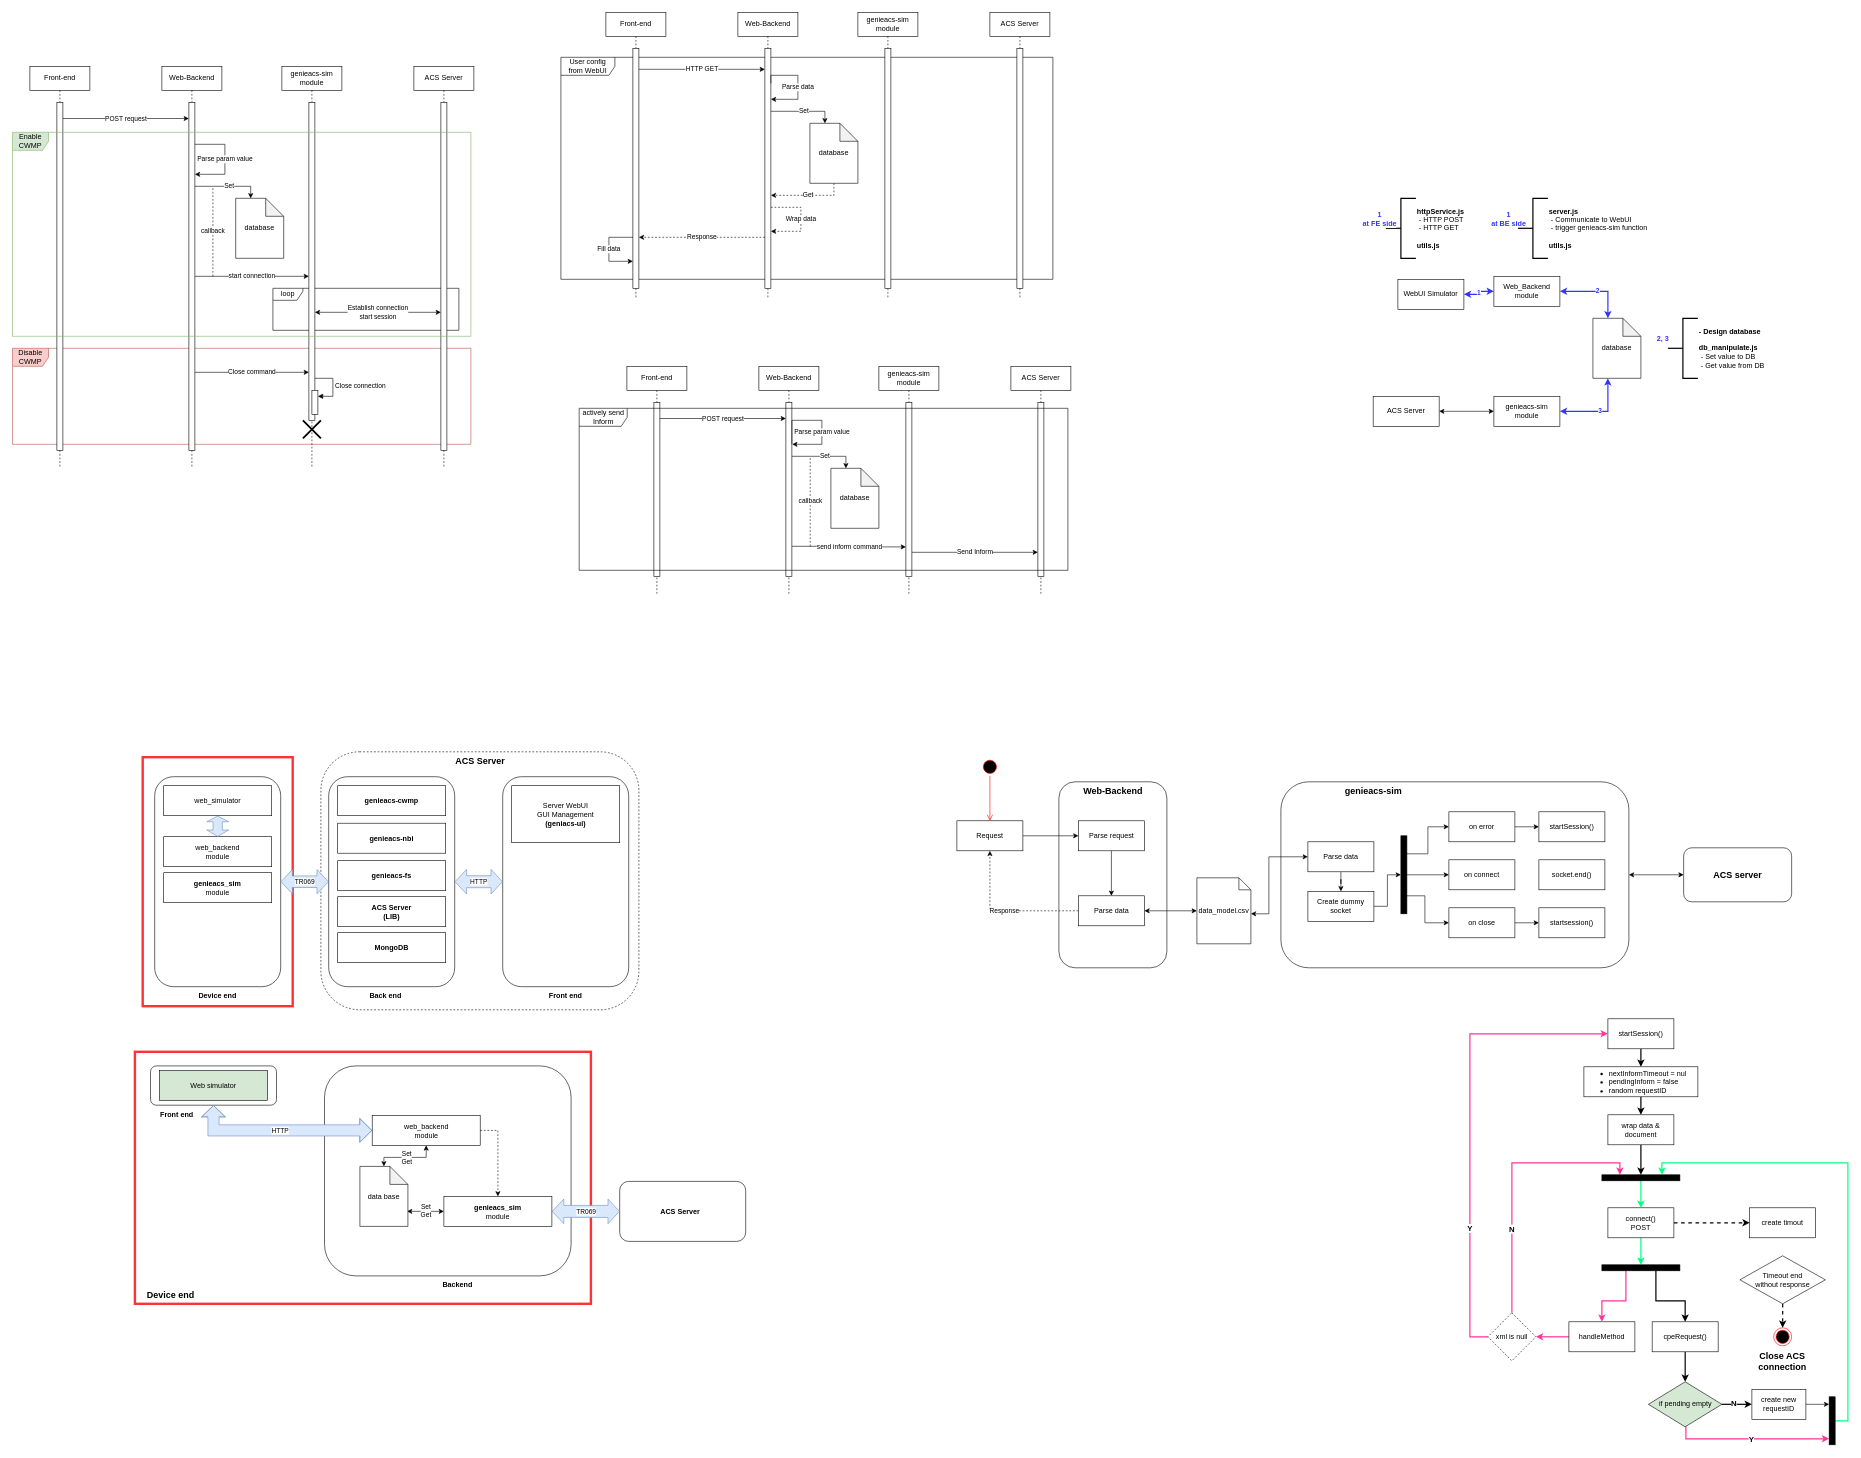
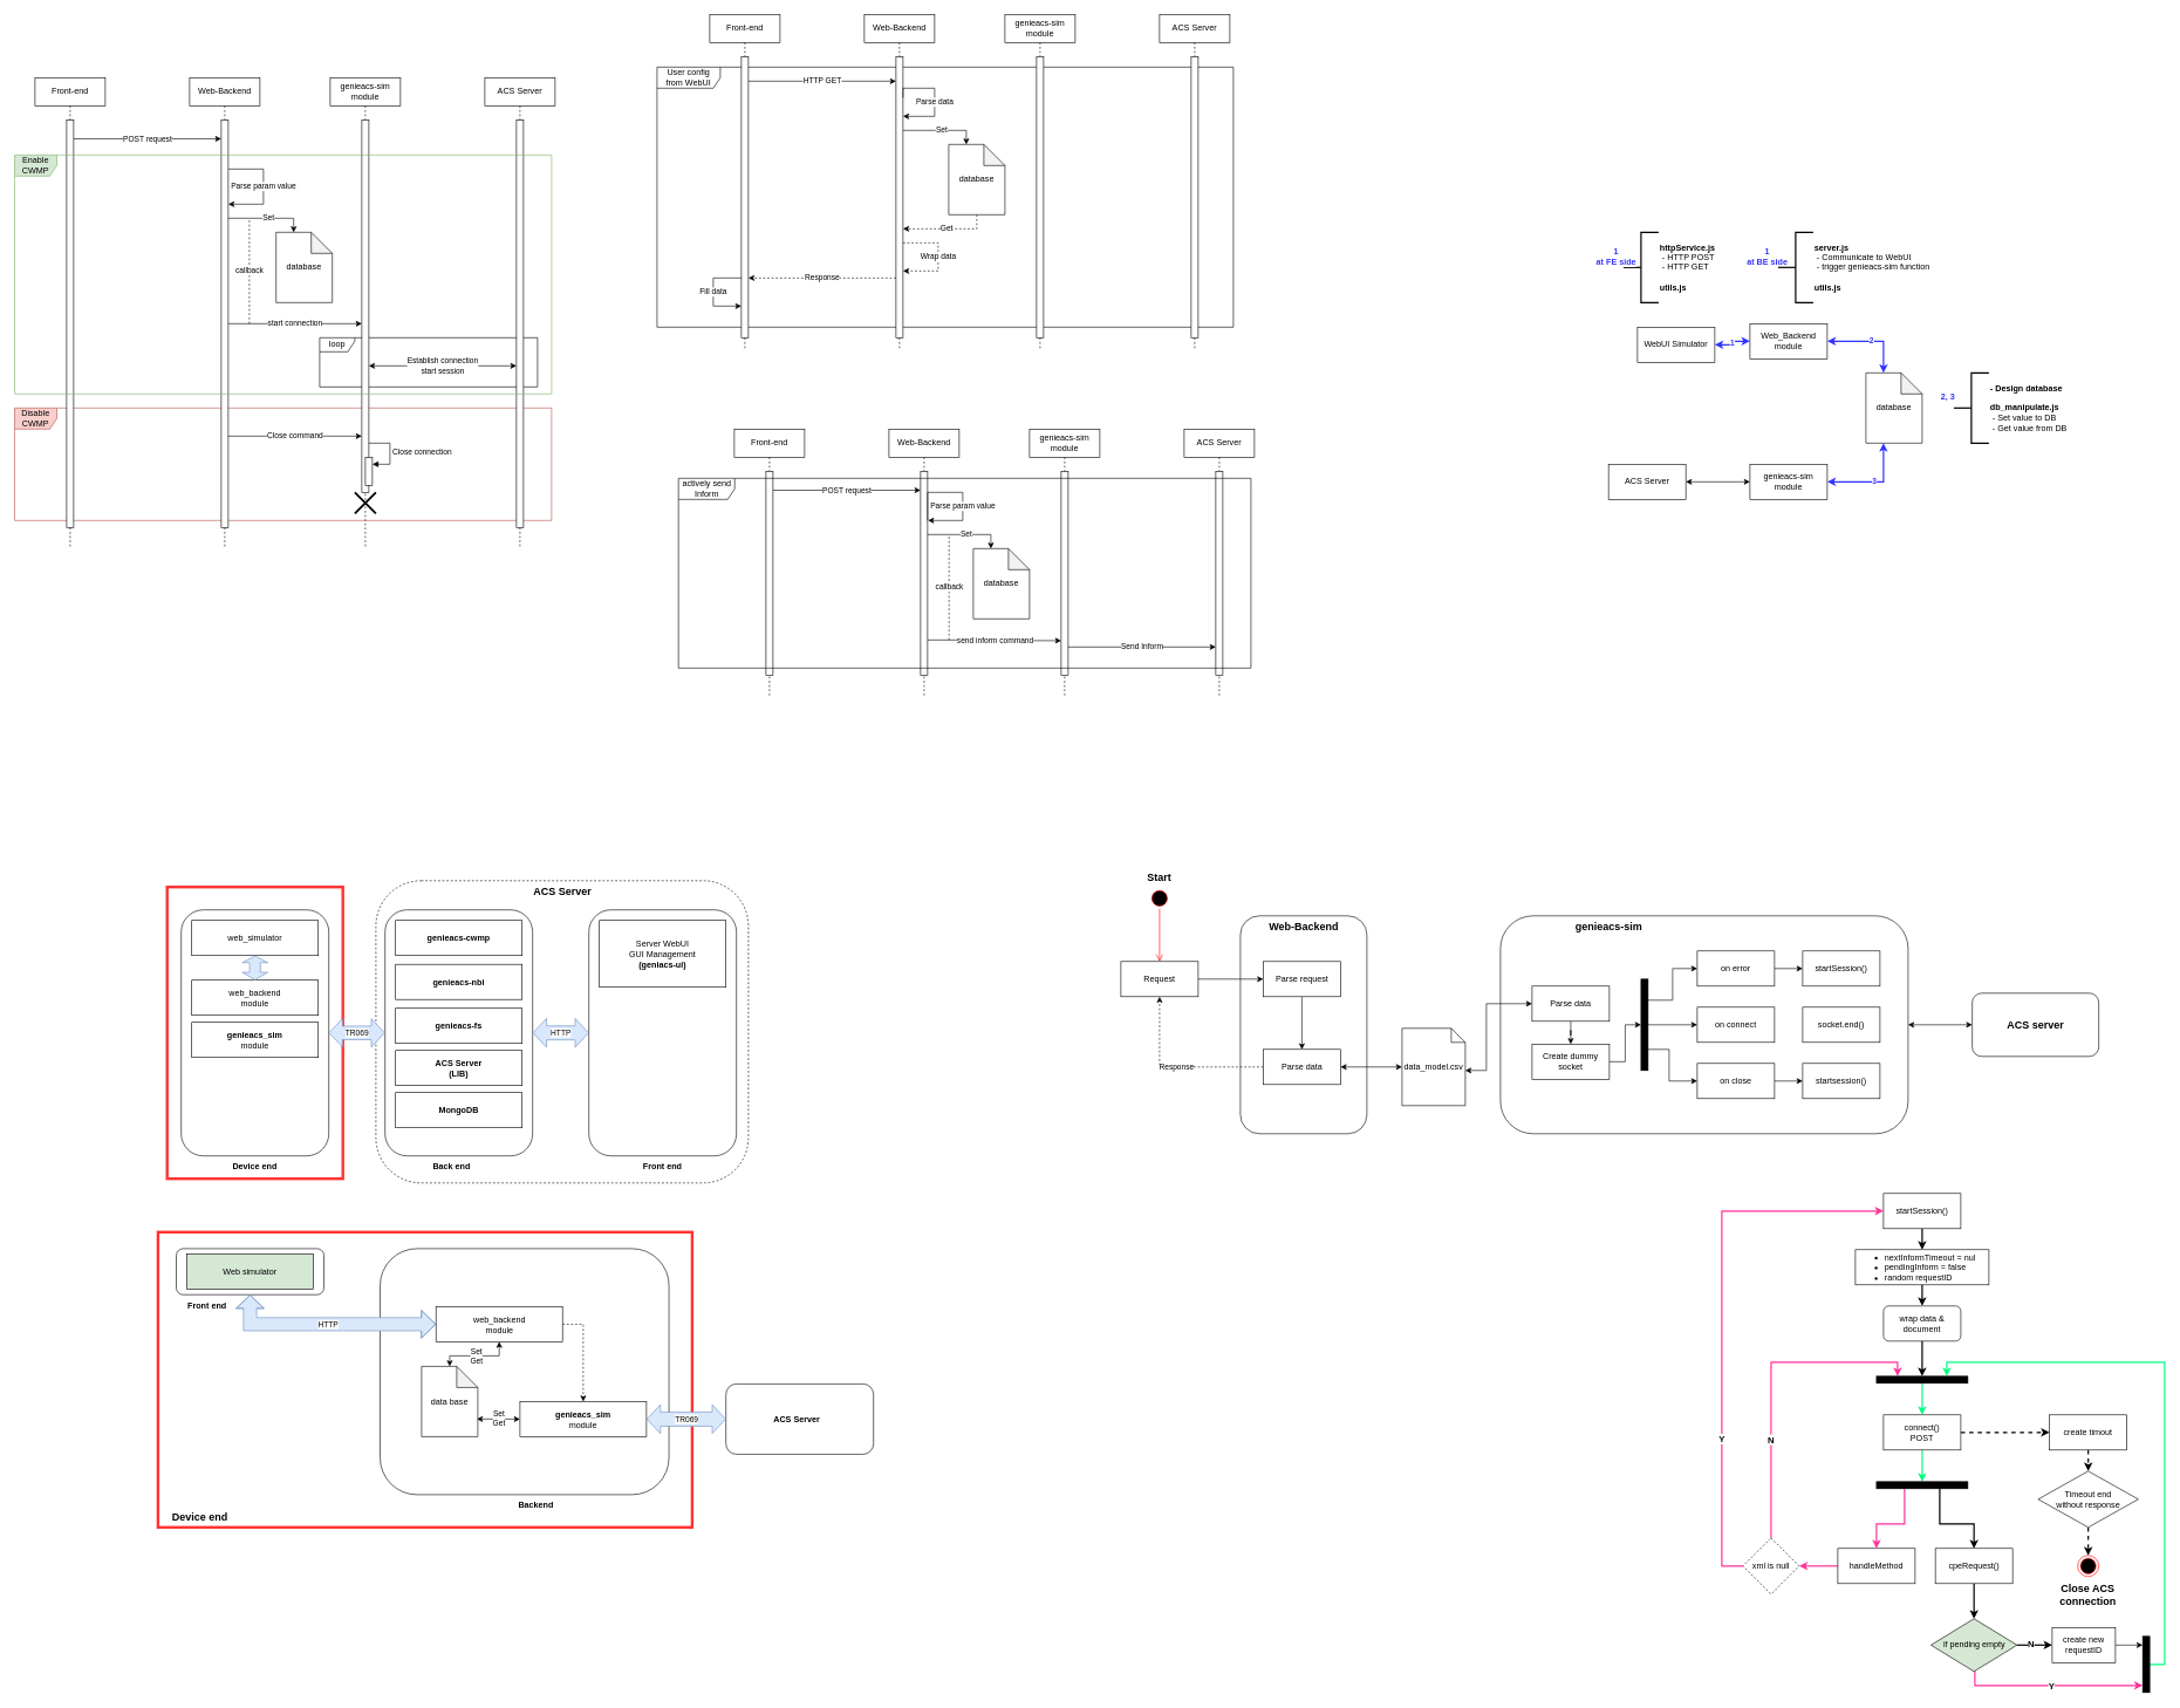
+ <mxCell id="92" value="Start" style="text;html=1;align=center;verticalAlign=middle;whiteSpace=wrap;rounded=0;fontStyle=1;fontSize=15;" parent="1" vertex="1"><mxGeometry x="1619" y="1232.5" width="60" height="30" as="geometry" /></mxCell>
- <mxCell id="47" value="wrap data &amp;amp; document" style="html=1;whiteSpace=wrap;" parent="1" vertex="1"><mxGeometry x="2679" y="1857.5" width="110" height="50" as="geometry" /></mxCell>
+ <mxCell id="47" value="wrap data &amp;amp; document" style="html=1;whiteSpace=wrap;rounded=1;" parent="1" vertex="1"><mxGeometry x="2679" y="1857.5" width="110" height="50" as="geometry" /></mxCell>
+ <mxCell id="59" value="" style="edgeStyle=orthogonalEdgeStyle;rounded=0;orthogonalLoop=1;jettySize=auto;html=1;strokeWidth=2;dashed=1;" parent="1" source="60" target="88" edge="1"><mxGeometry relative="1" as="geometry" /></mxCell>
